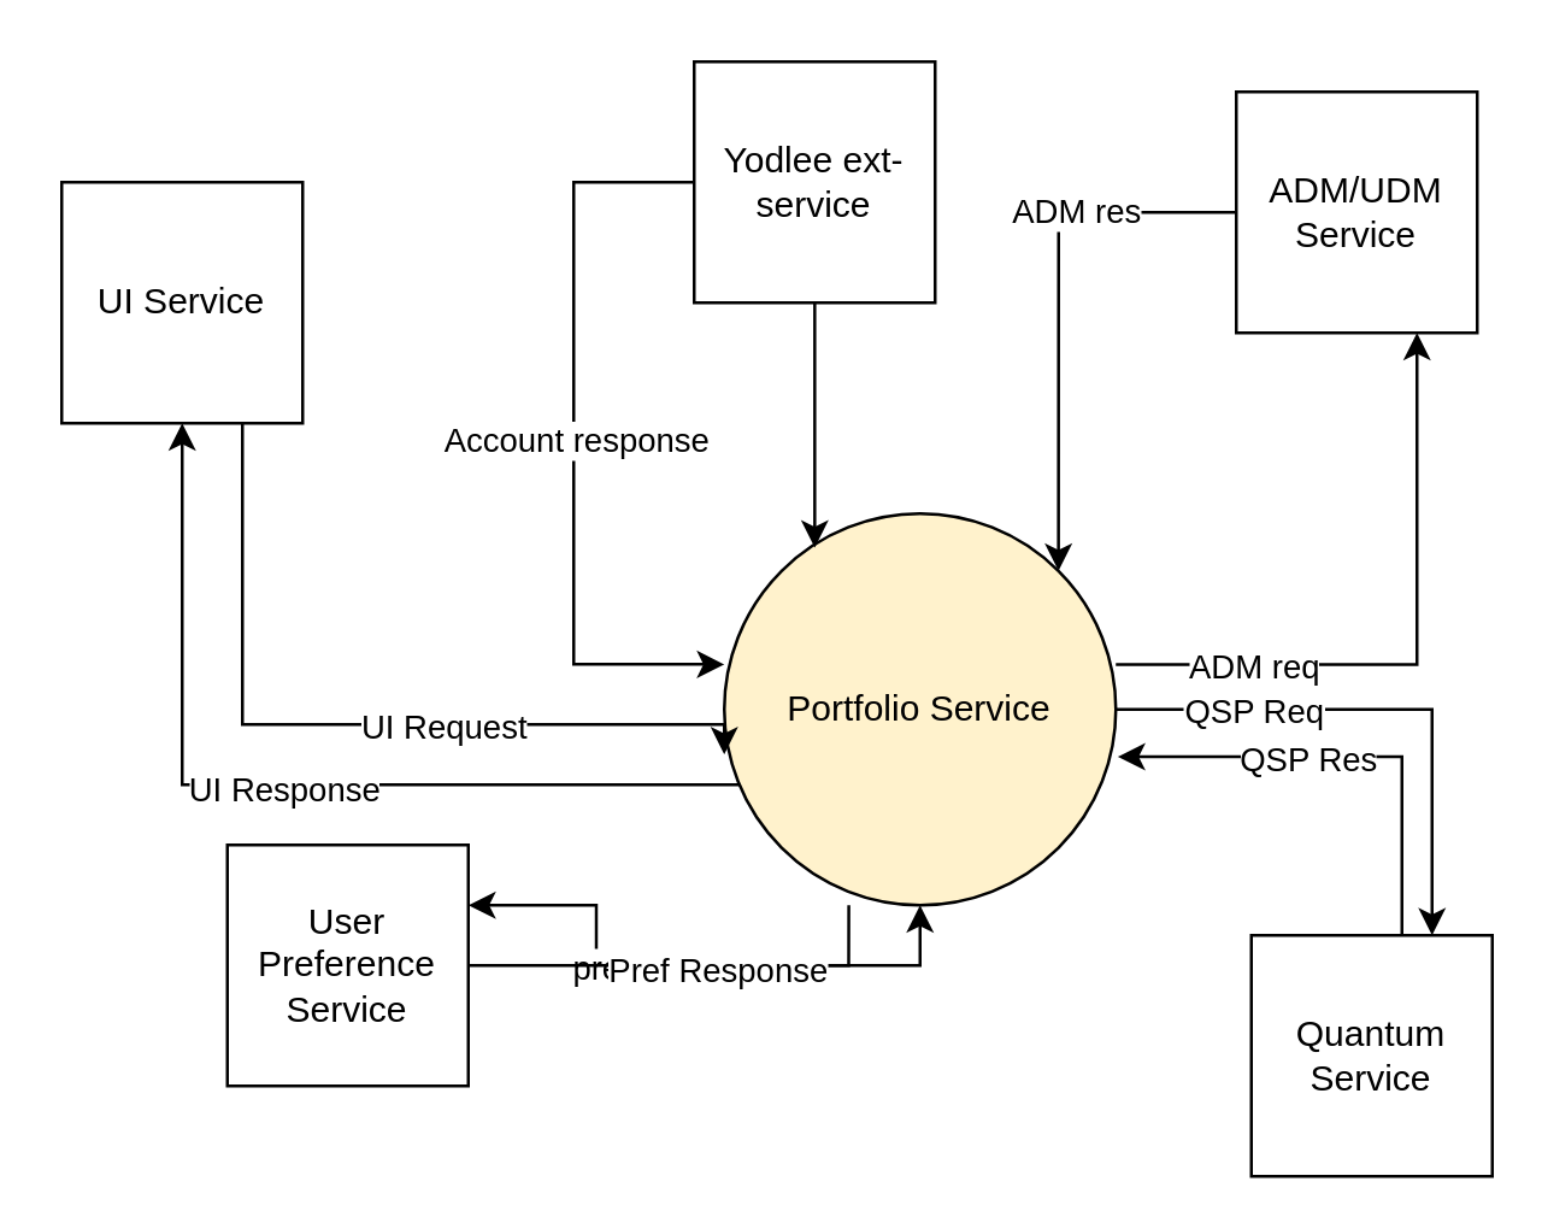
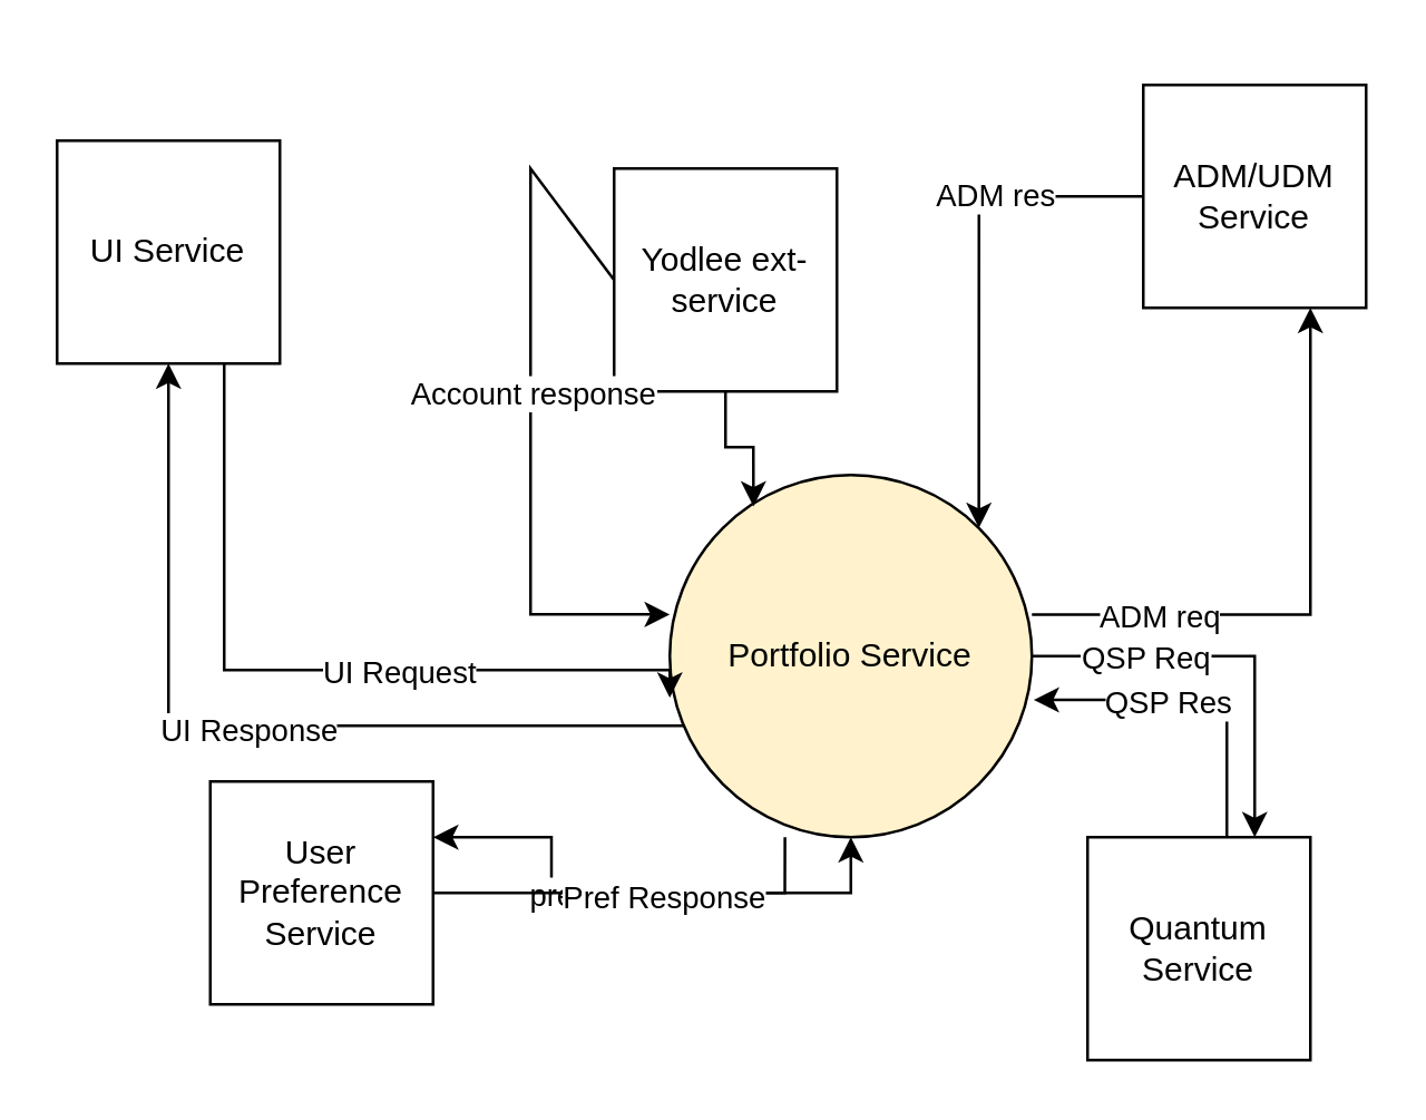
- <mxCell id="24" value="Yodlee ext-service" style="whiteSpace=wrap;html=1;aspect=fixed;" vertex="1" parent="1"><mxGeometry x="230" y="20" width="80" height="80" as="geometry" /></mxCell>
+ <mxCell id="24" value="Yodlee ext-service" style="whiteSpace=wrap;html=1;aspect=fixed;" vertex="1" parent="1"><mxGeometry x="220" y="60" width="80" height="80" as="geometry" /></mxCell>
- <mxCell id="13" value="UI Service" style="whiteSpace=wrap;html=1;aspect=fixed;" vertex="1" parent="1"><mxGeometry x="20" y="60" width="80" height="80" as="geometry" /></mxCell>
+ <mxCell id="13" value="UI Service" style="whiteSpace=wrap;html=1;aspect=fixed;" vertex="1" parent="1"><mxGeometry x="20" y="50" width="80" height="80" as="geometry" /></mxCell>
- <mxCell id="19" value="Quantum Service" style="whiteSpace=wrap;html=1;aspect=fixed;" vertex="1" parent="1"><mxGeometry x="415" y="310" width="80" height="80" as="geometry" /></mxCell>
+ <mxCell id="19" value="Quantum Service" style="whiteSpace=wrap;html=1;aspect=fixed;" vertex="1" parent="1"><mxGeometry x="390" y="300" width="80" height="80" as="geometry" /></mxCell>
